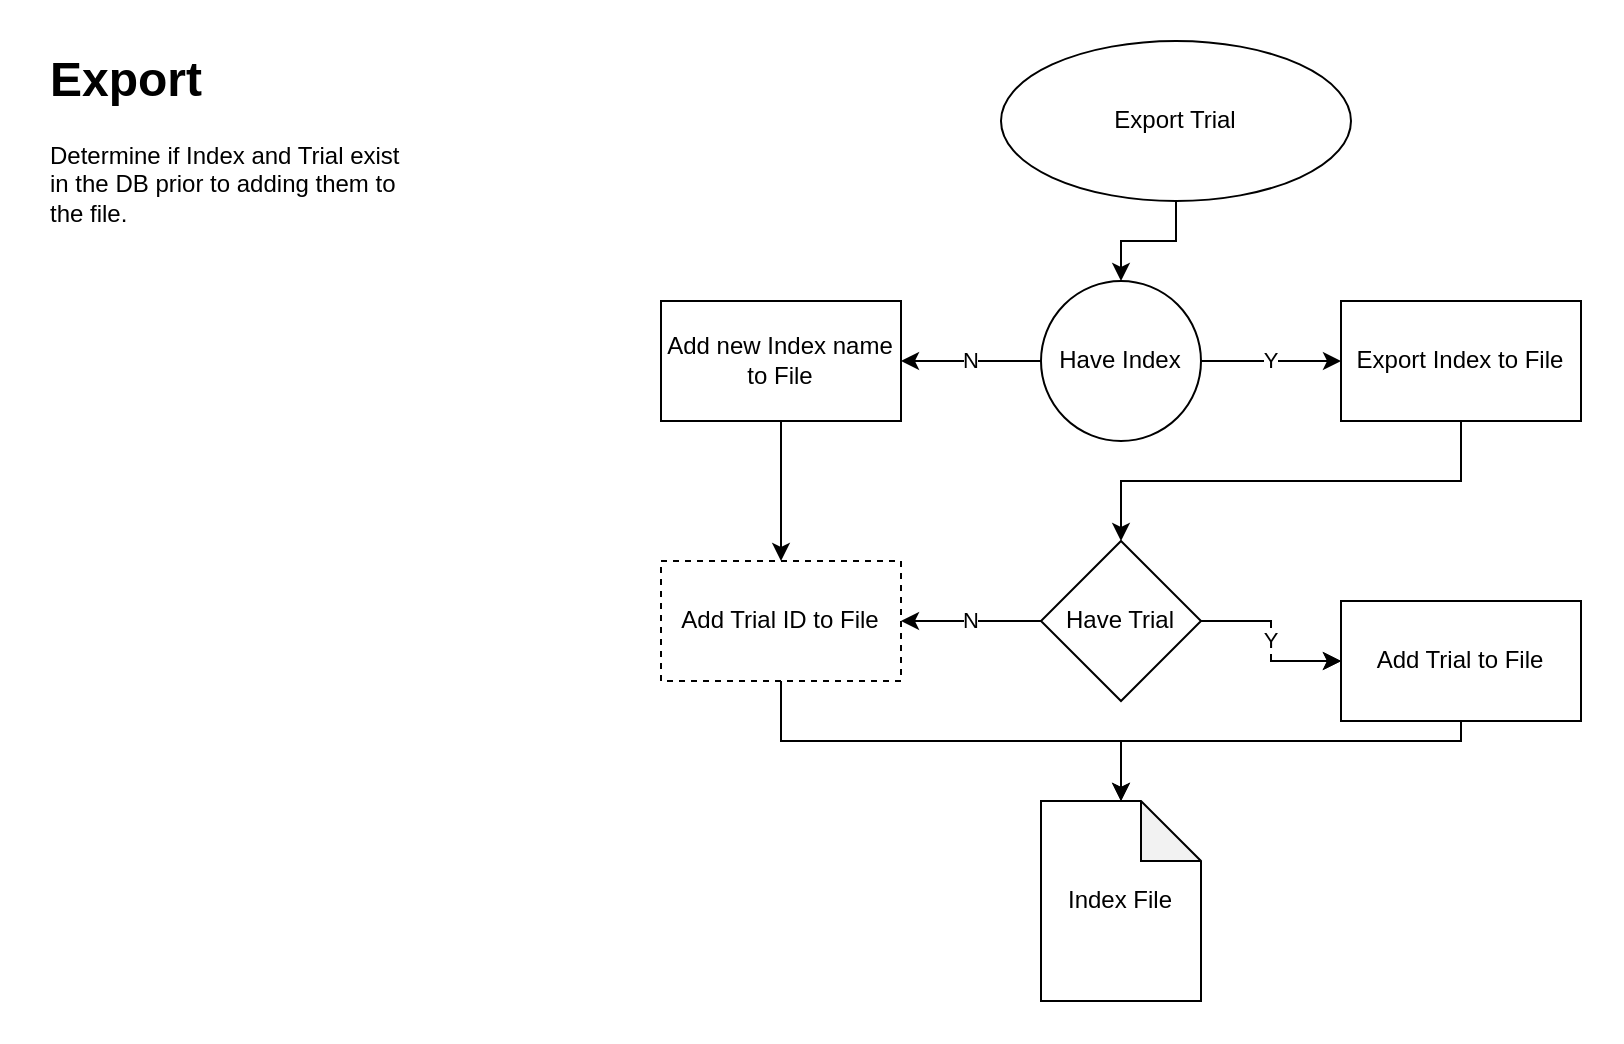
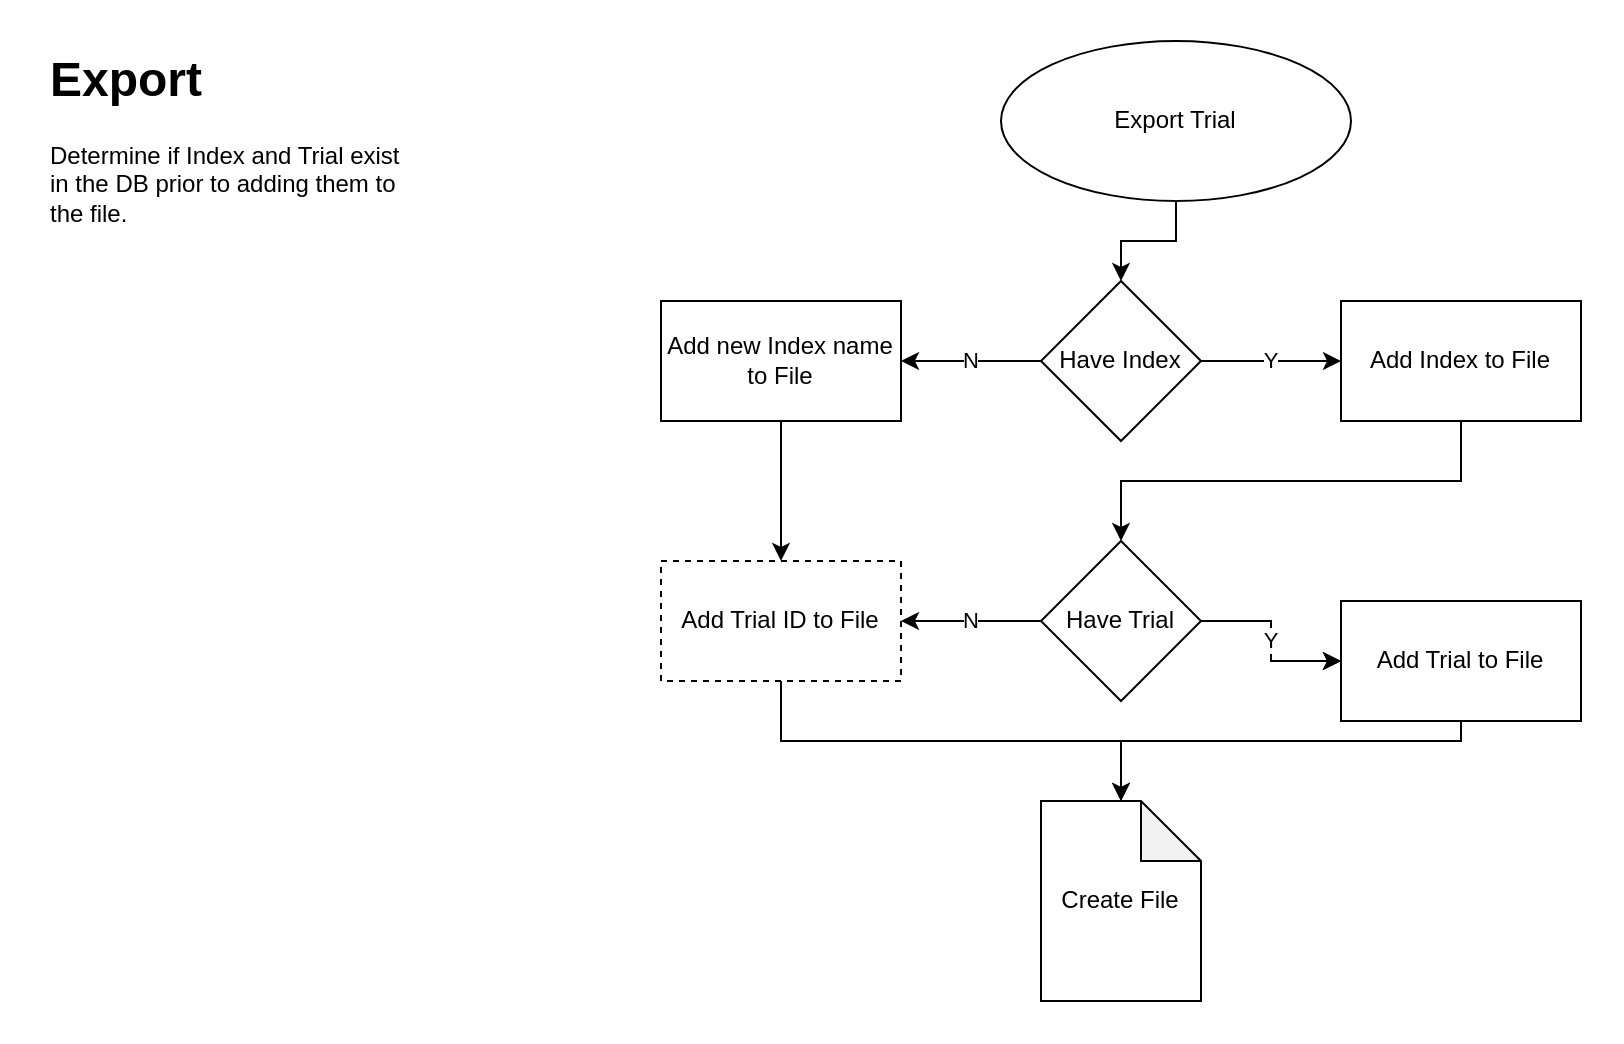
- <mxCell id="5" value="Have Index" style="ellipse;whiteSpace=wrap;html=1;" parent="1" vertex="1"><mxGeometry x="520" y="140" width="80" height="80" as="geometry" /></mxCell>
+ <mxCell id="5" value="Have Index" style="rhombus;whiteSpace=wrap;html=1;" parent="1" vertex="1"><mxGeometry x="520" y="140" width="80" height="80" as="geometry" /></mxCell>
- <mxCell id="9" value="Export Index to File" style="rounded=0;whiteSpace=wrap;html=1;" parent="1" vertex="1"><mxGeometry x="670" y="150" width="120" height="60" as="geometry" /></mxCell>
+ <mxCell id="9" value="Add Index to File" style="rounded=0;whiteSpace=wrap;html=1;" parent="1" vertex="1"><mxGeometry x="670" y="150" width="120" height="60" as="geometry" /></mxCell>
- <mxCell id="20" value="Index File" style="shape=note;whiteSpace=wrap;html=1;backgroundOutline=1;darkOpacity=0.05;" parent="1" vertex="1"><mxGeometry x="520" y="400" width="80" height="100" as="geometry" /></mxCell>
+ <mxCell id="20" value="Create File" style="shape=note;whiteSpace=wrap;html=1;backgroundOutline=1;darkOpacity=0.05;" parent="1" vertex="1"><mxGeometry x="520" y="400" width="80" height="100" as="geometry" /></mxCell>
